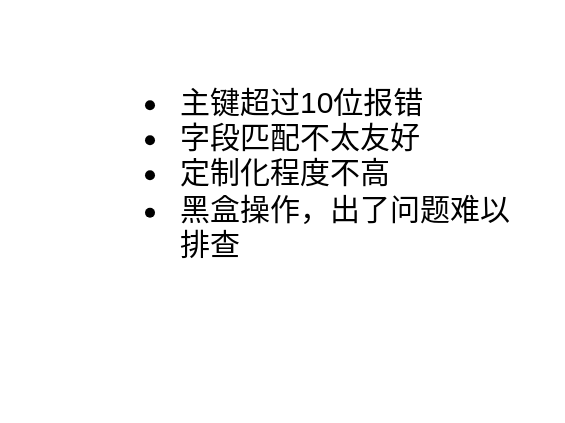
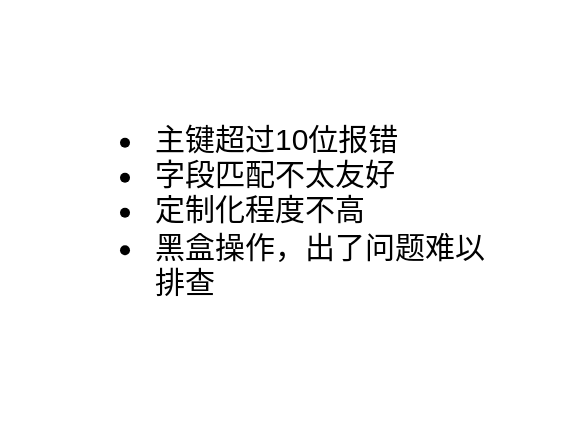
- <mxCell id="2" value="&lt;ul&gt;&lt;li&gt;主键超过10位报错&lt;/li&gt;&lt;li&gt;字段匹配不太友好&amp;nbsp;&lt;/li&gt;&lt;li&gt;定制化程度不高&lt;/li&gt;&lt;li&gt;黑盒操作，出了问题难以排查&lt;/li&gt;&lt;/ul&gt;" style="text;strokeColor=none;fillColor=none;html=1;whiteSpace=wrap;verticalAlign=middle;overflow=hidden;" vertex="1" parent="1"><mxGeometry x="30" y="5" width="184" height="127" as="geometry" /></mxCell>
+ <mxCell id="2" value="&lt;ul&gt;&lt;li&gt;主键超过10位报错&lt;/li&gt;&lt;li&gt;字段匹配不太友好&amp;nbsp;&lt;/li&gt;&lt;li&gt;定制化程度不高&lt;/li&gt;&lt;li&gt;黑盒操作，出了问题难以排查&lt;/li&gt;&lt;/ul&gt;" style="text;strokeColor=none;fillColor=none;html=1;whiteSpace=wrap;verticalAlign=middle;overflow=hidden;" vertex="1" parent="1"><mxGeometry x="20" y="20" width="184" height="127" as="geometry" /></mxCell>
